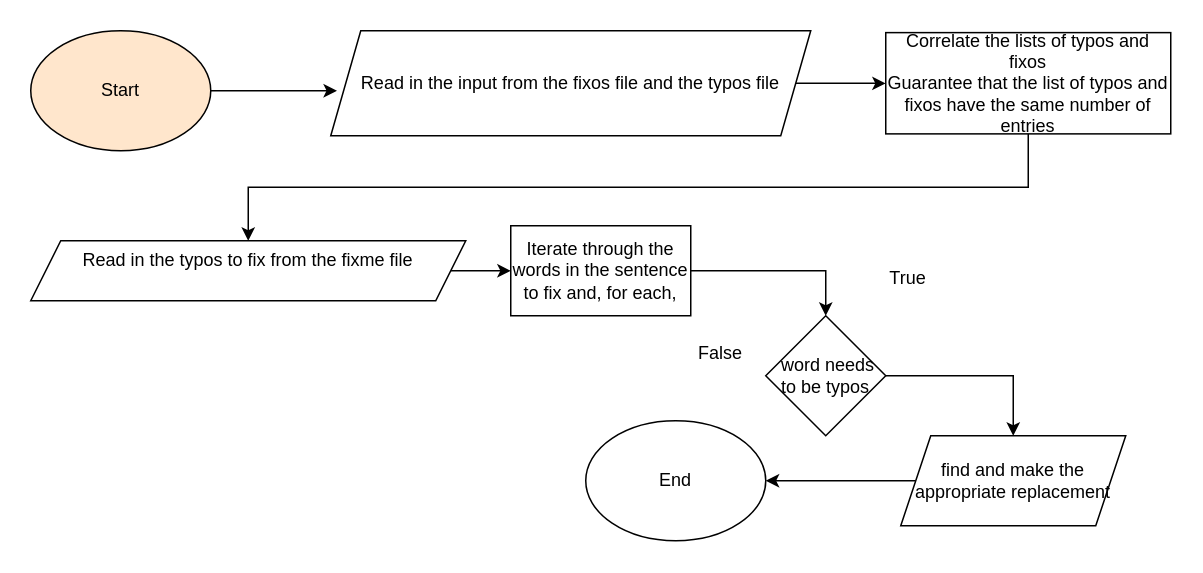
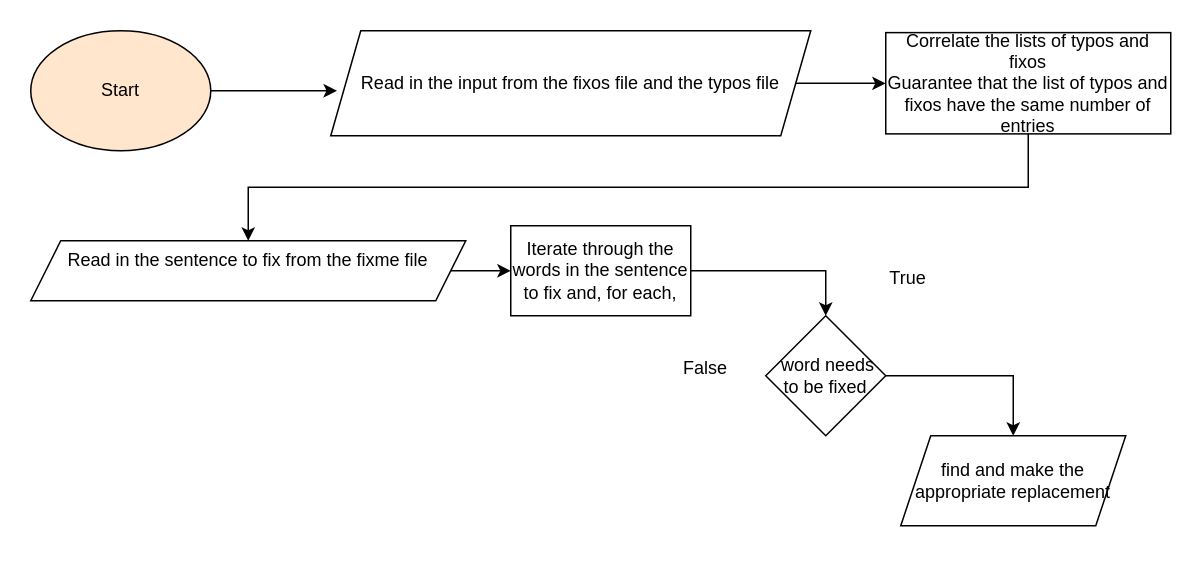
- <mxCell id="10" value="&lt;div&gt;Read in the typos to fix from the fixme file&lt;/div&gt;&lt;div&gt;&lt;br&gt;&lt;/div&gt;" style="shape=parallelogram;perimeter=parallelogramPerimeter;whiteSpace=wrap;html=1;fixedSize=1;" vertex="1" parent="1"><mxGeometry y="160" width="290" height="40" as="geometry" x="20" /></mxCell>
+ <mxCell id="10" value="&lt;div&gt;Read in the sentence to fix from the fixme file&lt;/div&gt;&lt;div&gt;&lt;br&gt;&lt;/div&gt;" style="shape=parallelogram;perimeter=parallelogramPerimeter;whiteSpace=wrap;html=1;fixedSize=1;" vertex="1" parent="1"><mxGeometry y="160" width="290" height="40" as="geometry" x="20" /></mxCell>
- <mxCell id="19" value="False" style="text;html=1;strokeColor=none;fillColor=none;align=center;verticalAlign=middle;whiteSpace=wrap;rounded=0;" vertex="1" parent="1"><mxGeometry x="450" y="220" width="60" height="30" as="geometry" /></mxCell>
+ <mxCell id="19" value="False" style="text;html=1;strokeColor=none;fillColor=none;align=center;verticalAlign=middle;whiteSpace=wrap;rounded=0;" vertex="1" parent="1"><mxGeometry x="440" y="230" width="60" height="30" as="geometry" /></mxCell>
- <mxCell id="14" value="&amp;nbsp;word needs to be typos" style="rhombus;whiteSpace=wrap;html=1;" vertex="1" parent="1"><mxGeometry x="510" y="210" width="80" height="80" as="geometry" /></mxCell>
+ <mxCell id="14" value="&amp;nbsp;word needs to be fixed" style="rhombus;whiteSpace=wrap;html=1;" vertex="1" parent="1"><mxGeometry x="510" y="210" width="80" height="80" as="geometry" /></mxCell>
- <mxCell id="18" value="End" style="ellipse;whiteSpace=wrap;html=1;" vertex="1" parent="1"><mxGeometry x="390" y="280" width="120" height="80" as="geometry" /></mxCell>
- <mxCell id="15" style="edgeStyle=orthogonalEdgeStyle;rounded=0;orthogonalLoop=1;jettySize=auto;html=1;exitX=0;exitY=0.5;exitDx=0;exitDy=0;entryX=1;entryY=0.5;entryDx=0;entryDy=0;" edge="1" parent="1" source="16" target="18"><mxGeometry relative="1" as="geometry" /></mxCell>
